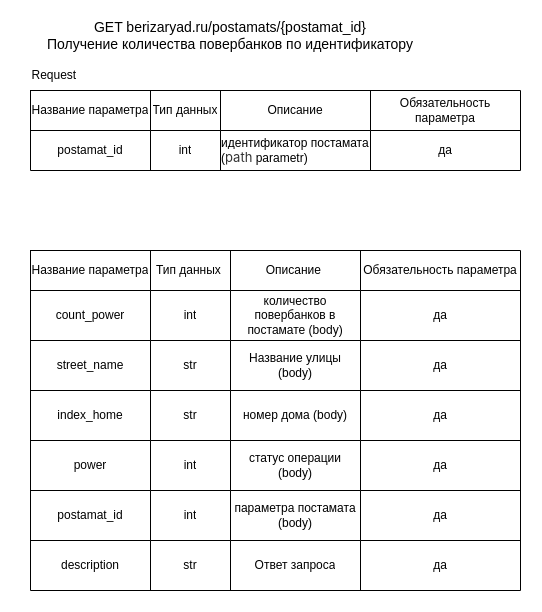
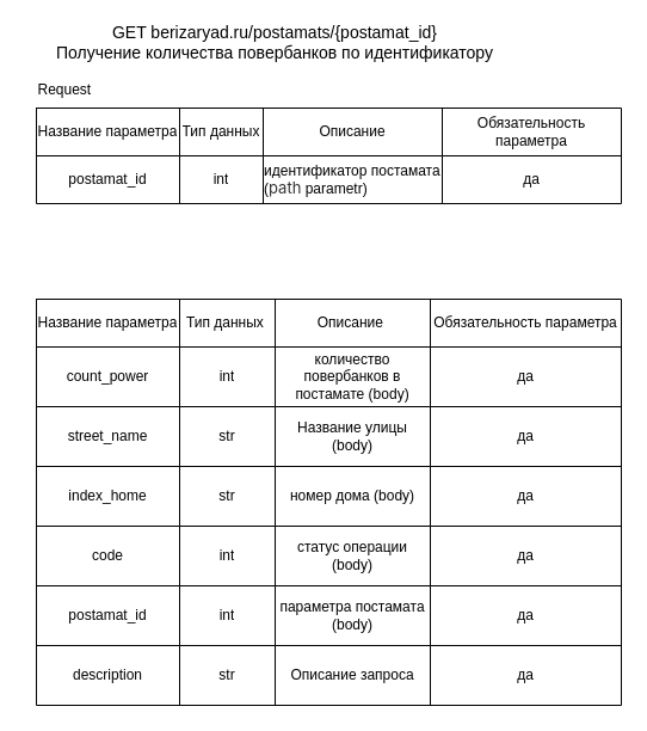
- <mxCell id="37" value="power" style="shape=partialRectangle;html=1;whiteSpace=wrap;connectable=0;strokeColor=inherit;overflow=hidden;fillColor=none;top=0;left=0;bottom=0;right=0;pointerEvents=1;" parent="36" vertex="1"><mxGeometry width="120" height="50" as="geometry"><mxRectangle width="120" height="50" as="alternateBounds" /></mxGeometry></mxCell>
+ <mxCell id="37" value="code" style="shape=partialRectangle;html=1;whiteSpace=wrap;connectable=0;strokeColor=inherit;overflow=hidden;fillColor=none;top=0;left=0;bottom=0;right=0;pointerEvents=1;" parent="36" vertex="1"><mxGeometry width="120" height="50" as="geometry"><mxRectangle width="120" height="50" as="alternateBounds" /></mxGeometry></mxCell>
- <mxCell id="49" value="Ответ запроса" style="shape=partialRectangle;html=1;whiteSpace=wrap;connectable=0;strokeColor=inherit;overflow=hidden;fillColor=none;top=0;left=0;bottom=0;right=0;pointerEvents=1;" vertex="1" parent="46"><mxGeometry x="200" width="130" height="50" as="geometry"><mxRectangle width="130" height="50" as="alternateBounds" /></mxGeometry></mxCell>
+ <mxCell id="49" value="Описание запроса" style="shape=partialRectangle;html=1;whiteSpace=wrap;connectable=0;strokeColor=inherit;overflow=hidden;fillColor=none;top=0;left=0;bottom=0;right=0;pointerEvents=1;" vertex="1" parent="46"><mxGeometry x="200" width="130" height="50" as="geometry"><mxRectangle width="130" height="50" as="alternateBounds" /></mxGeometry></mxCell>
